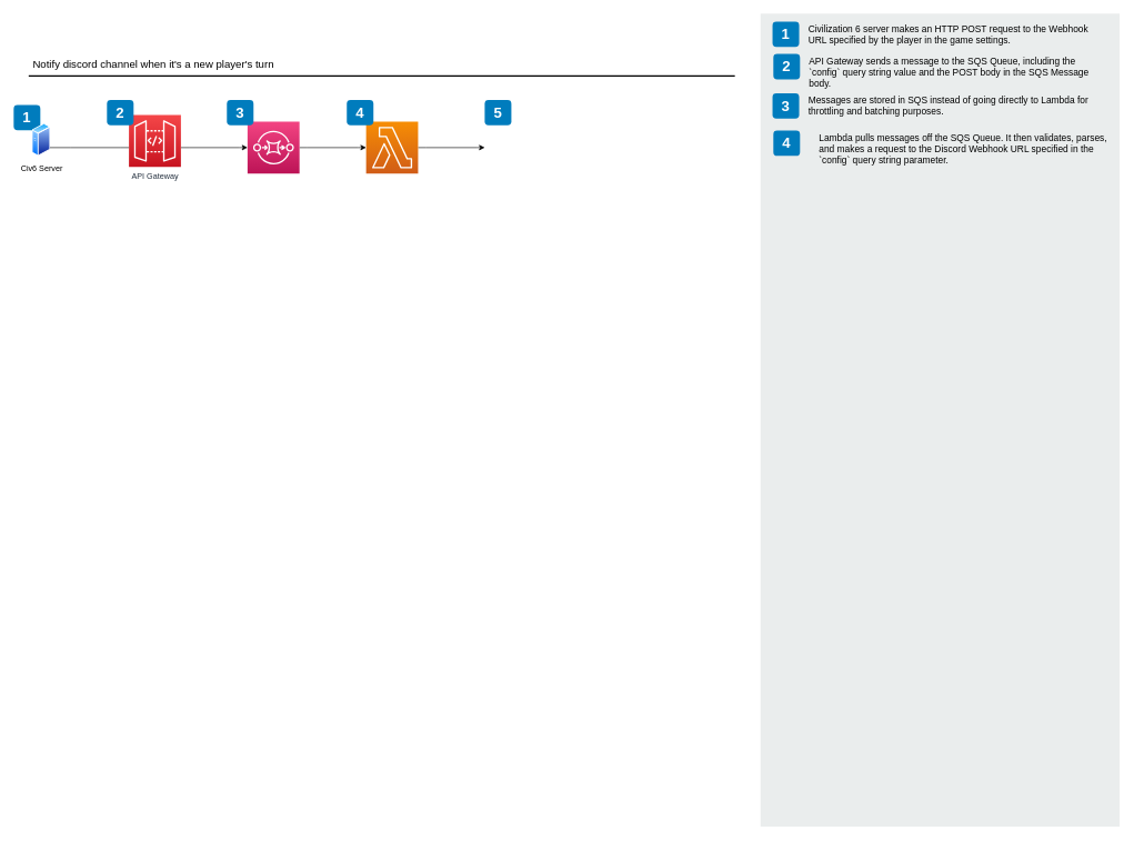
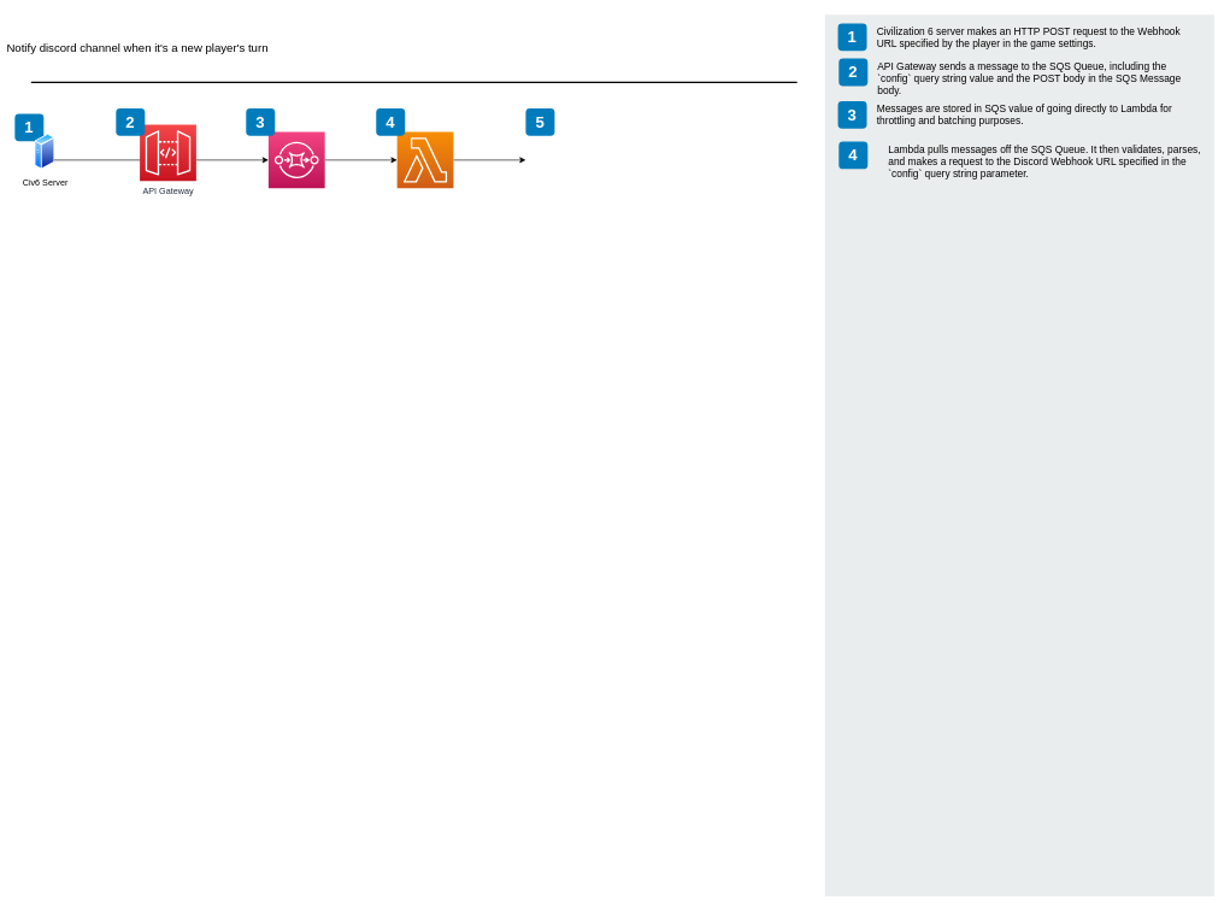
- <mxCell id="3" value="Notify discord channel when it's a new player's turn" style="text;html=1;resizable=0;points=[];autosize=1;align=left;verticalAlign=top;spacingTop=-4;fontSize=16;" parent="1" vertex="1"><mxGeometry x="46.5" y="83.5" width="380" height="20" as="geometry" /></mxCell>
+ <mxCell id="3" value="Notify discord channel when it's a new player's turn" style="text;html=1;resizable=0;points=[];autosize=1;align=left;verticalAlign=top;spacingTop=-4;fontSize=16;" parent="1" vertex="1"><mxGeometry x="6.5" y="53.5" width="380" height="20" as="geometry" /></mxCell>
- <mxCell id="23" value="&lt;span&gt;Messages are stored in SQS instead of going directly to Lambda for throttling and batching purposes.&lt;/span&gt;" style="text;html=1;align=left;verticalAlign=top;spacingTop=-4;fontSize=14;labelBackgroundColor=none;whiteSpace=wrap;" vertex="1" parent="1"><mxGeometry x="1210.5" y="139" width="449" height="40" as="geometry" /></mxCell>
+ <mxCell id="23" value="&lt;span&gt;Messages are stored in SQS value of going directly to Lambda for throttling and batching purposes.&lt;/span&gt;" style="text;html=1;align=left;verticalAlign=top;spacingTop=-4;fontSize=14;labelBackgroundColor=none;whiteSpace=wrap;" vertex="1" parent="1"><mxGeometry x="1210.5" y="139" width="449" height="40" as="geometry" /></mxCell>
